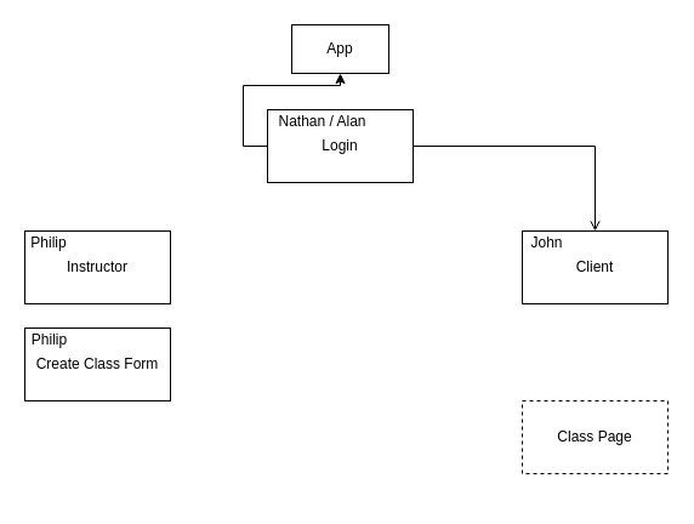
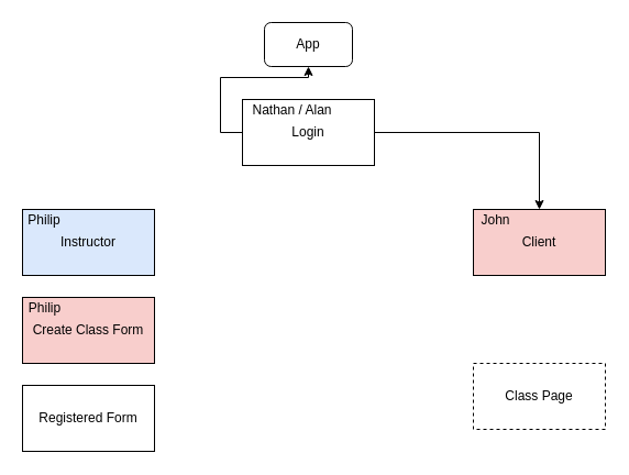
- <mxCell id="2" value="App&lt;br&gt;" style="whiteSpace=wrap;html=1;" parent="1" vertex="1"><mxGeometry x="240" y="20" width="80" height="40" as="geometry" /></mxCell>
+ <mxCell id="2" value="App&lt;br&gt;" style="whiteSpace=wrap;html=1;rounded=1;" parent="1" vertex="1"><mxGeometry x="240" y="20" width="80" height="40" as="geometry" /></mxCell>
- <mxCell id="4" style="edgeStyle=orthogonalEdgeStyle;rounded=0;orthogonalLoop=1;jettySize=auto;html=1;entryX=0.5;entryY=0;entryDx=0;entryDy=0;endArrow=open;" parent="1" source="5" target="7" edge="1"><mxGeometry relative="1" as="geometry" /></mxCell>
+ <mxCell id="4" style="edgeStyle=orthogonalEdgeStyle;rounded=0;orthogonalLoop=1;jettySize=auto;html=1;entryX=0.5;entryY=0;entryDx=0;entryDy=0;" parent="1" source="5" target="7" edge="1"><mxGeometry relative="1" as="geometry" /></mxCell>
- <mxCell id="6" value="Instructor&lt;br&gt;" style="whiteSpace=wrap;html=1;" parent="1" vertex="1"><mxGeometry x="20" y="190" width="120" height="60" as="geometry" /></mxCell>
+ <mxCell id="6" value="Instructor&lt;br&gt;" style="whiteSpace=wrap;html=1;fillColor=#dae8fc;" parent="1" vertex="1"><mxGeometry x="20" y="190" width="120" height="60" as="geometry" /></mxCell>
- <mxCell id="7" value="Client&lt;br&gt;" style="whiteSpace=wrap;html=1;" parent="1" vertex="1"><mxGeometry x="430" y="190" width="120" height="60" as="geometry" /></mxCell>
+ <mxCell id="7" value="Client&lt;br&gt;" style="whiteSpace=wrap;html=1;fillColor=#f8cecc;" parent="1" vertex="1"><mxGeometry x="430" y="190" width="120" height="60" as="geometry" /></mxCell>
- <mxCell id="8" value="Create Class Form&lt;br&gt;" style="whiteSpace=wrap;html=1;" parent="1" vertex="1"><mxGeometry x="20" y="270" width="120" height="60" as="geometry" /></mxCell>
+ <mxCell id="8" value="Create Class Form&lt;br&gt;" style="whiteSpace=wrap;html=1;fillColor=#f8cecc;" parent="1" vertex="1"><mxGeometry x="20" y="270" width="120" height="60" as="geometry" /></mxCell>
+ <mxCell id="10" value="Registered Form&lt;br&gt;" style="whiteSpace=wrap;html=1;" parent="1" vertex="1"><mxGeometry x="20" y="350" width="120" height="60" as="geometry" /></mxCell>
